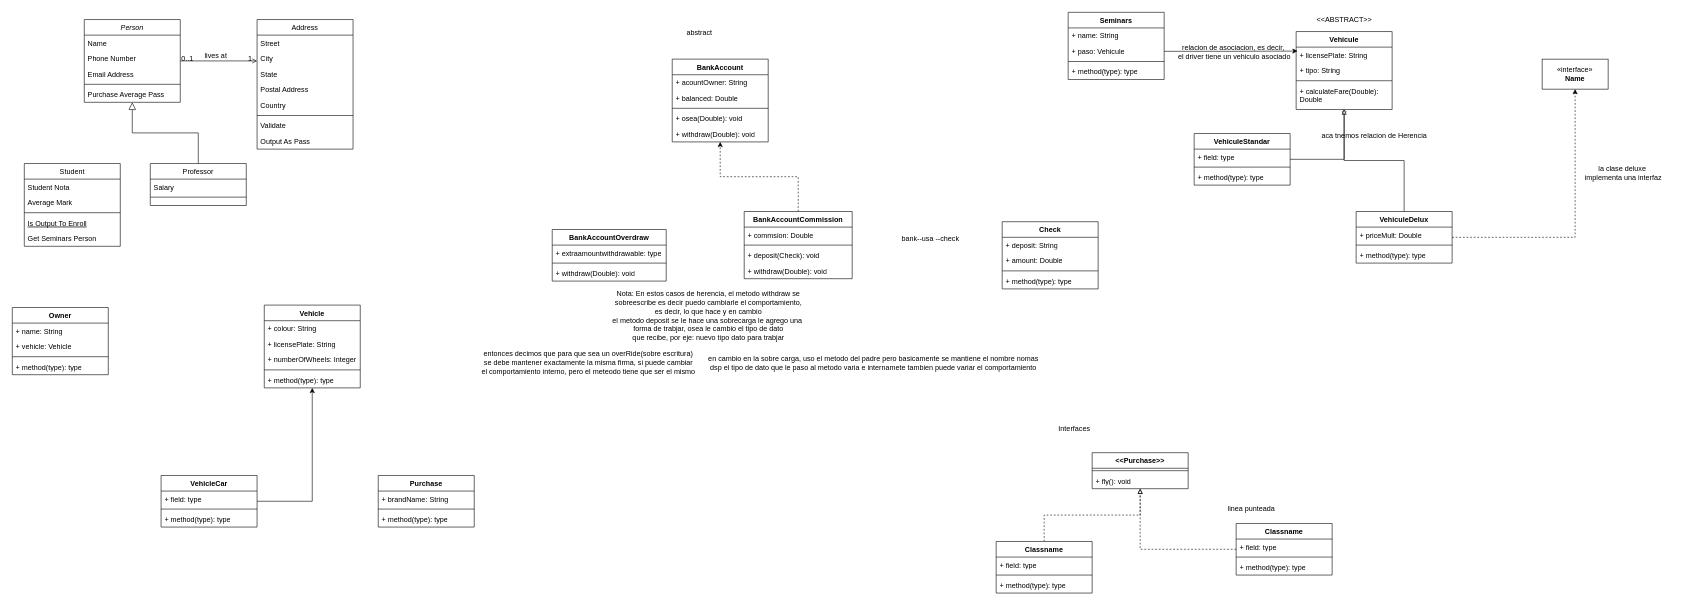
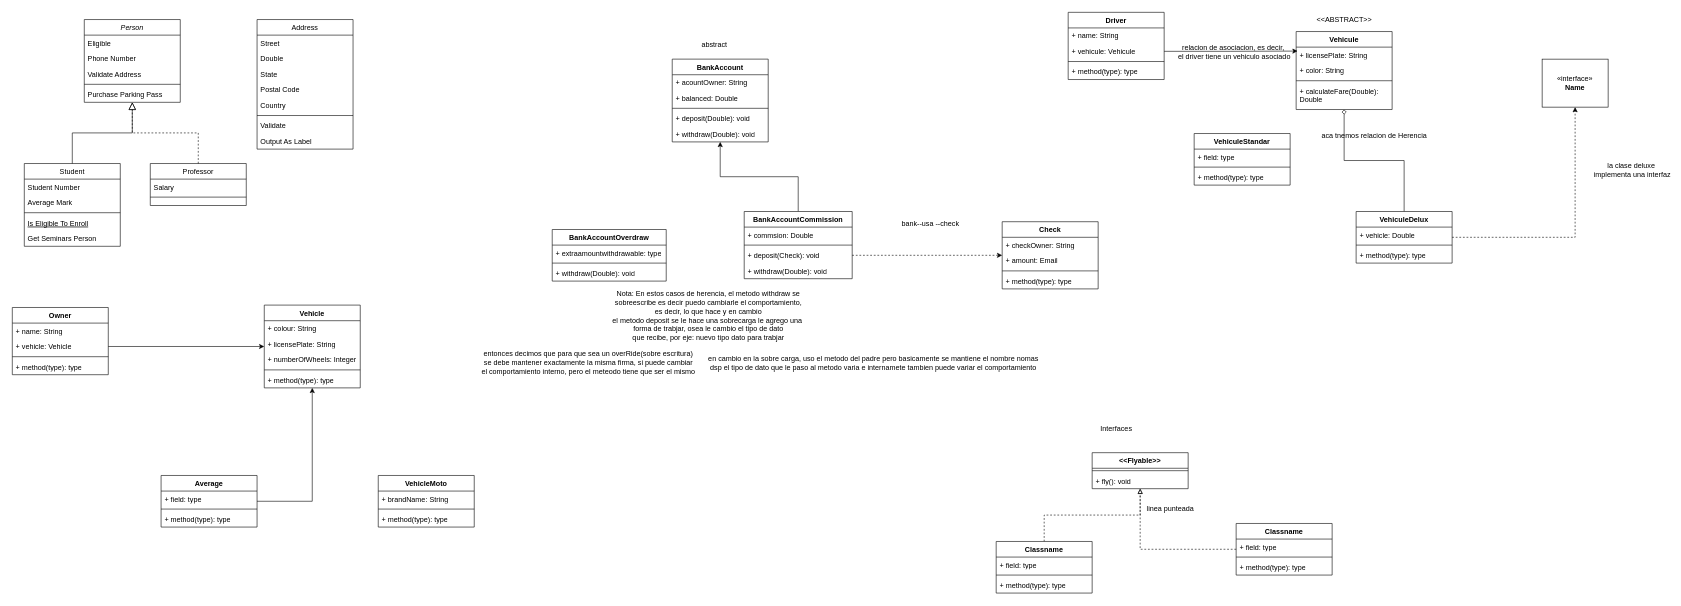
- <mxCell id="95" value="Seminars" style="swimlane;fontStyle=1;align=center;verticalAlign=top;childLayout=stackLayout;horizontal=1;startSize=26;horizontalStack=0;resizeParent=1;resizeParentMax=0;resizeLast=0;collapsible=1;marginBottom=0;whiteSpace=wrap;html=1;" vertex="1" parent="1"><mxGeometry x="1780" y="20" width="160" height="112" as="geometry" /></mxCell>
+ <mxCell id="95" value="Driver" style="swimlane;fontStyle=1;align=center;verticalAlign=top;childLayout=stackLayout;horizontal=1;startSize=26;horizontalStack=0;resizeParent=1;resizeParentMax=0;resizeLast=0;collapsible=1;marginBottom=0;whiteSpace=wrap;html=1;" vertex="1" parent="1"><mxGeometry x="1780" y="20" width="160" height="112" as="geometry" /></mxCell>
- <mxCell id="76" value="abstract" style="text;html=1;align=center;verticalAlign=middle;resizable=0;points=[];autosize=1;strokeColor=none;fillColor=none;" vertex="1" parent="1"><mxGeometry x="1130" y="40" width="70" height="30" as="geometry" /></mxCell>
+ <mxCell id="76" value="abstract" style="text;html=1;align=center;verticalAlign=middle;resizable=0;points=[];autosize=1;strokeColor=none;fillColor=none;" vertex="1" parent="1"><mxGeometry x="1155" y="60" width="70" height="30" as="geometry" /></mxCell>
- <mxCell id="3" value="Name" style="text;align=left;verticalAlign=top;spacingLeft=4;spacingRight=4;overflow=hidden;rotatable=0;points=[[0,0.5],[1,0.5]];portConstraint=eastwest;" parent="2" vertex="1"><mxGeometry y="26" width="160" height="26" as="geometry" /></mxCell>
+ <mxCell id="3" value="Eligible" style="text;align=left;verticalAlign=top;spacingLeft=4;spacingRight=4;overflow=hidden;rotatable=0;points=[[0,0.5],[1,0.5]];portConstraint=eastwest;" parent="2" vertex="1"><mxGeometry y="26" width="160" height="26" as="geometry" /></mxCell>
- <mxCell id="97" value="+ paso: Vehicule" style="text;strokeColor=none;fillColor=none;align=left;verticalAlign=top;spacingLeft=4;spacingRight=4;overflow=hidden;rotatable=0;points=[[0,0.5],[1,0.5]];portConstraint=eastwest;whiteSpace=wrap;html=1;" vertex="1" parent="95"><mxGeometry y="52" width="160" height="26" as="geometry" /></mxCell>
+ <mxCell id="97" value="+ vehicule: Vehicule" style="text;strokeColor=none;fillColor=none;align=left;verticalAlign=top;spacingLeft=4;spacingRight=4;overflow=hidden;rotatable=0;points=[[0,0.5],[1,0.5]];portConstraint=eastwest;whiteSpace=wrap;html=1;" vertex="1" parent="95"><mxGeometry y="52" width="160" height="26" as="geometry" /></mxCell>
- <mxCell id="21" value="City" style="text;align=left;verticalAlign=top;spacingLeft=4;spacingRight=4;overflow=hidden;rotatable=0;points=[[0,0.5],[1,0.5]];portConstraint=eastwest;rounded=0;shadow=0;html=0;" parent="19" vertex="1"><mxGeometry y="52" width="160" height="26" as="geometry" /></mxCell>
+ <mxCell id="21" value="Double" style="text;align=left;verticalAlign=top;spacingLeft=4;spacingRight=4;overflow=hidden;rotatable=0;points=[[0,0.5],[1,0.5]];portConstraint=eastwest;rounded=0;shadow=0;html=0;" parent="19" vertex="1"><mxGeometry y="52" width="160" height="26" as="geometry" /></mxCell>
- <mxCell id="28" value="" style="endArrow=open;shadow=0;strokeWidth=1;rounded=0;curved=0;endFill=1;edgeStyle=elbowEdgeStyle;elbow=vertical;" parent="1" source="2" target="19" edge="1"><mxGeometry x="0.5" y="41" relative="1" as="geometry"><mxPoint x="300" y="104" as="sourcePoint" /><mxPoint x="460" y="104" as="targetPoint" /><mxPoint x="-40" y="32" as="offset" /></mxGeometry></mxCell>
- <mxCell id="29" value="0..1" style="resizable=0;align=left;verticalAlign=bottom;labelBackgroundColor=none;fontSize=12;" parent="28" connectable="0" vertex="1"><mxGeometry x="-1" relative="1" as="geometry"><mxPoint y="4" as="offset" /></mxGeometry></mxCell>
- <mxCell id="30" value="1" style="resizable=0;align=right;verticalAlign=bottom;labelBackgroundColor=none;fontSize=12;" parent="28" connectable="0" vertex="1"><mxGeometry x="1" relative="1" as="geometry"><mxPoint x="-7" y="4" as="offset" /></mxGeometry></mxCell>
- <mxCell id="31" value="lives at" style="text;html=1;resizable=0;points=[];;align=center;verticalAlign=middle;labelBackgroundColor=none;rounded=0;shadow=0;strokeWidth=1;fontSize=12;" parent="28" vertex="1" connectable="0"><mxGeometry x="0.5" y="49" relative="1" as="geometry"><mxPoint x="-38" y="40" as="offset" /></mxGeometry></mxCell>
- <mxCell id="102" value="+ tipo: String" style="text;strokeColor=none;fillColor=none;align=left;verticalAlign=top;spacingLeft=4;spacingRight=4;overflow=hidden;rotatable=0;points=[[0,0.5],[1,0.5]];portConstraint=eastwest;whiteSpace=wrap;html=1;" vertex="1" parent="100"><mxGeometry y="52" width="160" height="26" as="geometry" /></mxCell>
+ <mxCell id="102" value="+ color: String" style="text;strokeColor=none;fillColor=none;align=left;verticalAlign=top;spacingLeft=4;spacingRight=4;overflow=hidden;rotatable=0;points=[[0,0.5],[1,0.5]];portConstraint=eastwest;whiteSpace=wrap;html=1;" vertex="1" parent="100"><mxGeometry y="52" width="160" height="26" as="geometry" /></mxCell>
- <mxCell id="5" value="Email Address" style="text;align=left;verticalAlign=top;spacingLeft=4;spacingRight=4;overflow=hidden;rotatable=0;points=[[0,0.5],[1,0.5]];portConstraint=eastwest;rounded=0;shadow=0;html=0;" parent="2" vertex="1"><mxGeometry y="78" width="160" height="26" as="geometry" /></mxCell>
+ <mxCell id="5" value="Validate Address" style="text;align=left;verticalAlign=top;spacingLeft=4;spacingRight=4;overflow=hidden;rotatable=0;points=[[0,0.5],[1,0.5]];portConstraint=eastwest;rounded=0;shadow=0;html=0;" parent="2" vertex="1"><mxGeometry y="78" width="160" height="26" as="geometry" /></mxCell>
- <mxCell id="119" value="&amp;laquo;interface&amp;raquo;&lt;br&gt;&lt;b&gt;Name&lt;/b&gt;" style="html=1;whiteSpace=wrap;" vertex="1" parent="1"><mxGeometry x="2570" y="98" width="110" height="50" as="geometry" /></mxCell>
+ <mxCell id="119" value="&amp;laquo;interface&amp;raquo;&lt;br&gt;&lt;b&gt;Name&lt;/b&gt;" style="html=1;whiteSpace=wrap;" vertex="1" parent="1"><mxGeometry x="2570" y="98" width="110" height="80" as="geometry" /></mxCell>
- <mxCell id="23" value="Postal Address" style="text;align=left;verticalAlign=top;spacingLeft=4;spacingRight=4;overflow=hidden;rotatable=0;points=[[0,0.5],[1,0.5]];portConstraint=eastwest;rounded=0;shadow=0;html=0;" parent="19" vertex="1"><mxGeometry y="104" width="160" height="26" as="geometry" /></mxCell>
+ <mxCell id="23" value="Postal Code" style="text;align=left;verticalAlign=top;spacingLeft=4;spacingRight=4;overflow=hidden;rotatable=0;points=[[0,0.5],[1,0.5]];portConstraint=eastwest;rounded=0;shadow=0;html=0;" parent="19" vertex="1"><mxGeometry y="104" width="160" height="26" as="geometry" /></mxCell>
- <mxCell id="7" value="Purchase Average Pass" style="text;align=left;verticalAlign=top;spacingLeft=4;spacingRight=4;overflow=hidden;rotatable=0;points=[[0,0.5],[1,0.5]];portConstraint=eastwest;" parent="2" vertex="1"><mxGeometry y="112" width="160" height="26" as="geometry" /></mxCell>
+ <mxCell id="7" value="Purchase Parking Pass" style="text;align=left;verticalAlign=top;spacingLeft=4;spacingRight=4;overflow=hidden;rotatable=0;points=[[0,0.5],[1,0.5]];portConstraint=eastwest;" parent="2" vertex="1"><mxGeometry y="112" width="160" height="26" as="geometry" /></mxCell>
- <mxCell id="57" value="+ osea(Double): void" style="text;strokeColor=none;fillColor=none;align=left;verticalAlign=top;spacingLeft=4;spacingRight=4;overflow=hidden;rotatable=0;points=[[0,0.5],[1,0.5]];portConstraint=eastwest;whiteSpace=wrap;html=1;" vertex="1" parent="53"><mxGeometry y="86" width="160" height="26" as="geometry" /></mxCell>
+ <mxCell id="57" value="+ deposit(Double): void" style="text;strokeColor=none;fillColor=none;align=left;verticalAlign=top;spacingLeft=4;spacingRight=4;overflow=hidden;rotatable=0;points=[[0,0.5],[1,0.5]];portConstraint=eastwest;whiteSpace=wrap;html=1;" vertex="1" parent="53"><mxGeometry y="86" width="160" height="26" as="geometry" /></mxCell>
+ <mxCell id="14" value="" style="endArrow=block;endSize=10;endFill=0;shadow=0;strokeWidth=1;rounded=0;curved=0;edgeStyle=elbowEdgeStyle;elbow=vertical;" parent="1" source="8" target="2" edge="1"><mxGeometry width="160" relative="1" as="geometry"><mxPoint x="120" y="115" as="sourcePoint" /><mxPoint x="120" y="115" as="targetPoint" /></mxGeometry></mxCell>
- <mxCell id="18" value="" style="endArrow=block;endSize=10;endFill=0;shadow=0;strokeWidth=1;rounded=0;curved=0;edgeStyle=elbowEdgeStyle;elbow=vertical;" parent="1" source="15" target="2" edge="1"><mxGeometry width="160" relative="1" as="geometry"><mxPoint x="130" y="285" as="sourcePoint" /><mxPoint x="230" y="183" as="targetPoint" /></mxGeometry></mxCell>
+ <mxCell id="18" value="" style="endArrow=block;endSize=10;endFill=0;shadow=0;strokeWidth=1;rounded=0;curved=0;edgeStyle=elbowEdgeStyle;elbow=vertical;dashed=1;" parent="1" source="15" target="2" edge="1"><mxGeometry width="160" relative="1" as="geometry"><mxPoint x="130" y="285" as="sourcePoint" /><mxPoint x="230" y="183" as="targetPoint" /></mxGeometry></mxCell>
- <mxCell id="27" value="Output As Pass" style="text;align=left;verticalAlign=top;spacingLeft=4;spacingRight=4;overflow=hidden;rotatable=0;points=[[0,0.5],[1,0.5]];portConstraint=eastwest;" parent="19" vertex="1"><mxGeometry y="190" width="160" height="26" as="geometry" /></mxCell>
+ <mxCell id="27" value="Output As Label" style="text;align=left;verticalAlign=top;spacingLeft=4;spacingRight=4;overflow=hidden;rotatable=0;points=[[0,0.5],[1,0.5]];portConstraint=eastwest;" parent="19" vertex="1"><mxGeometry y="190" width="160" height="26" as="geometry" /></mxCell>
- <mxCell id="108" style="edgeStyle=orthogonalEdgeStyle;rounded=0;orthogonalLoop=1;jettySize=auto;html=1;endArrow=block;endFill=0;" edge="1" parent="1" source="109" target="100"><mxGeometry relative="1" as="geometry" /></mxCell>
- <mxCell id="121" value="la clase deluxe&amp;nbsp;&lt;div&gt;implementa una interfaz&lt;/div&gt;" style="text;html=1;align=center;verticalAlign=middle;resizable=0;points=[];autosize=1;strokeColor=none;fillColor=none;" vertex="1" parent="1"><mxGeometry x="2630" y="268" width="150" height="40" as="geometry" /></mxCell>
+ <mxCell id="121" value="la clase deluxe&amp;nbsp;&lt;div&gt;implementa una interfaz&lt;/div&gt;" style="text;html=1;align=center;verticalAlign=middle;resizable=0;points=[];autosize=1;strokeColor=none;fillColor=none;" vertex="1" parent="1"><mxGeometry x="2645" y="263" width="150" height="40" as="geometry" /></mxCell>
- <mxCell id="63" style="edgeStyle=orthogonalEdgeStyle;rounded=0;orthogonalLoop=1;jettySize=auto;html=1;dashed=1;" edge="1" parent="1" source="64" target="53"><mxGeometry relative="1" as="geometry" /></mxCell>
+ <mxCell id="63" style="edgeStyle=orthogonalEdgeStyle;rounded=0;orthogonalLoop=1;jettySize=auto;html=1;" edge="1" parent="1" source="64" target="53"><mxGeometry relative="1" as="geometry" /></mxCell>
- <mxCell id="9" value="Student Nota" style="text;align=left;verticalAlign=top;spacingLeft=4;spacingRight=4;overflow=hidden;rotatable=0;points=[[0,0.5],[1,0.5]];portConstraint=eastwest;" parent="8" vertex="1"><mxGeometry y="26" width="160" height="26" as="geometry" /></mxCell>
+ <mxCell id="9" value="Student Number" style="text;align=left;verticalAlign=top;spacingLeft=4;spacingRight=4;overflow=hidden;rotatable=0;points=[[0,0.5],[1,0.5]];portConstraint=eastwest;" parent="8" vertex="1"><mxGeometry y="26" width="160" height="26" as="geometry" /></mxCell>
- <mxCell id="12" value="Is Output To Enroll" style="text;align=left;verticalAlign=top;spacingLeft=4;spacingRight=4;overflow=hidden;rotatable=0;points=[[0,0.5],[1,0.5]];portConstraint=eastwest;fontStyle=4" parent="8" vertex="1"><mxGeometry y="86" width="160" height="26" as="geometry" /></mxCell>
+ <mxCell id="12" value="Is Eligible To Enroll" style="text;align=left;verticalAlign=top;spacingLeft=4;spacingRight=4;overflow=hidden;rotatable=0;points=[[0,0.5],[1,0.5]];portConstraint=eastwest;fontStyle=4" parent="8" vertex="1"><mxGeometry y="86" width="160" height="26" as="geometry" /></mxCell>
- <mxCell id="116" value="+ priceMult: Double" style="text;strokeColor=none;fillColor=none;align=left;verticalAlign=top;spacingLeft=4;spacingRight=4;overflow=hidden;rotatable=0;points=[[0,0.5],[1,0.5]];portConstraint=eastwest;whiteSpace=wrap;html=1;" vertex="1" parent="115"><mxGeometry y="26" width="160" height="26" as="geometry" /></mxCell>
+ <mxCell id="116" value="+ vehicle: Double" style="text;strokeColor=none;fillColor=none;align=left;verticalAlign=top;spacingLeft=4;spacingRight=4;overflow=hidden;rotatable=0;points=[[0,0.5],[1,0.5]];portConstraint=eastwest;whiteSpace=wrap;html=1;" vertex="1" parent="115"><mxGeometry y="26" width="160" height="26" as="geometry" /></mxCell>
- <mxCell id="75" value="bank--usa --check" style="text;html=1;align=center;verticalAlign=middle;resizable=0;points=[];autosize=1;strokeColor=none;fillColor=none;" vertex="1" parent="1"><mxGeometry x="1490" y="382" width="120" height="30" as="geometry" /></mxCell>
+ <mxCell id="75" value="bank--usa --check" style="text;html=1;align=center;verticalAlign=middle;resizable=0;points=[];autosize=1;strokeColor=none;fillColor=none;" vertex="1" parent="1"><mxGeometry x="1490" y="357" width="120" height="30" as="geometry" /></mxCell>
- <mxCell id="70" value="+ deposit: String" style="text;strokeColor=none;fillColor=none;align=left;verticalAlign=top;spacingLeft=4;spacingRight=4;overflow=hidden;rotatable=0;points=[[0,0.5],[1,0.5]];portConstraint=eastwest;whiteSpace=wrap;html=1;" vertex="1" parent="69"><mxGeometry y="26" width="160" height="26" as="geometry" /></mxCell>
+ <mxCell id="70" value="+ checkOwner: String" style="text;strokeColor=none;fillColor=none;align=left;verticalAlign=top;spacingLeft=4;spacingRight=4;overflow=hidden;rotatable=0;points=[[0,0.5],[1,0.5]];portConstraint=eastwest;whiteSpace=wrap;html=1;" vertex="1" parent="69"><mxGeometry y="26" width="160" height="26" as="geometry" /></mxCell>
+ <mxCell id="74" style="edgeStyle=orthogonalEdgeStyle;rounded=0;orthogonalLoop=1;jettySize=auto;html=1;exitX=1;exitY=0.5;exitDx=0;exitDy=0;dashed=1;" edge="1" parent="1" source="67" target="69"><mxGeometry relative="1" as="geometry" /></mxCell>
- <mxCell id="71" value="+ amount: Double" style="text;strokeColor=none;fillColor=none;align=left;verticalAlign=top;spacingLeft=4;spacingRight=4;overflow=hidden;rotatable=0;points=[[0,0.5],[1,0.5]];portConstraint=eastwest;whiteSpace=wrap;html=1;" vertex="1" parent="69"><mxGeometry y="52" width="160" height="26" as="geometry" /></mxCell>
+ <mxCell id="71" value="+ amount: Email" style="text;strokeColor=none;fillColor=none;align=left;verticalAlign=top;spacingLeft=4;spacingRight=4;overflow=hidden;rotatable=0;points=[[0,0.5],[1,0.5]];portConstraint=eastwest;whiteSpace=wrap;html=1;" vertex="1" parent="69"><mxGeometry y="52" width="160" height="26" as="geometry" /></mxCell>
+ <mxCell id="43" style="edgeStyle=orthogonalEdgeStyle;rounded=0;orthogonalLoop=1;jettySize=auto;html=1;" edge="1" parent="1" source="34" target="37"><mxGeometry relative="1" as="geometry" /></mxCell>
- <mxCell id="80" value="Interfaces" style="text;html=1;align=center;verticalAlign=middle;resizable=0;points=[];autosize=1;strokeColor=none;fillColor=none;" vertex="1" parent="1"><mxGeometry x="1750" y="700" width="80" height="30" as="geometry" /></mxCell>
+ <mxCell id="80" value="Interfaces" style="text;html=1;align=center;verticalAlign=middle;resizable=0;points=[];autosize=1;strokeColor=none;fillColor=none;" vertex="1" parent="1"><mxGeometry x="1820" y="700" width="80" height="30" as="geometry" /></mxCell>
- <mxCell id="81" value="&amp;lt;&amp;lt;Purchase&amp;gt;&amp;gt;" style="swimlane;fontStyle=1;align=center;verticalAlign=top;childLayout=stackLayout;horizontal=1;startSize=26;horizontalStack=0;resizeParent=1;resizeParentMax=0;resizeLast=0;collapsible=1;marginBottom=0;whiteSpace=wrap;html=1;" vertex="1" parent="1"><mxGeometry x="1820" y="754" width="160" height="60" as="geometry" /></mxCell>
+ <mxCell id="81" value="&amp;lt;&amp;lt;Flyable&amp;gt;&amp;gt;" style="swimlane;fontStyle=1;align=center;verticalAlign=top;childLayout=stackLayout;horizontal=1;startSize=26;horizontalStack=0;resizeParent=1;resizeParentMax=0;resizeLast=0;collapsible=1;marginBottom=0;whiteSpace=wrap;html=1;" vertex="1" parent="1"><mxGeometry x="1820" y="754" width="160" height="60" as="geometry" /></mxCell>
- <mxCell id="45" value="VehicleCar" style="swimlane;fontStyle=1;align=center;verticalAlign=top;childLayout=stackLayout;horizontal=1;startSize=26;horizontalStack=0;resizeParent=1;resizeParentMax=0;resizeLast=0;collapsible=1;marginBottom=0;whiteSpace=wrap;html=1;" vertex="1" parent="1"><mxGeometry x="268" y="792" width="160" height="86" as="geometry" /></mxCell>
+ <mxCell id="45" value="Average" style="swimlane;fontStyle=1;align=center;verticalAlign=top;childLayout=stackLayout;horizontal=1;startSize=26;horizontalStack=0;resizeParent=1;resizeParentMax=0;resizeLast=0;collapsible=1;marginBottom=0;whiteSpace=wrap;html=1;" vertex="1" parent="1"><mxGeometry x="268" y="792" width="160" height="86" as="geometry" /></mxCell>
- <mxCell id="49" value="Purchase" style="swimlane;fontStyle=1;align=center;verticalAlign=top;childLayout=stackLayout;horizontal=1;startSize=26;horizontalStack=0;resizeParent=1;resizeParentMax=0;resizeLast=0;collapsible=1;marginBottom=0;whiteSpace=wrap;html=1;" vertex="1" parent="1"><mxGeometry x="630" y="792" width="160" height="86" as="geometry" /></mxCell>
+ <mxCell id="49" value="VehicleMoto" style="swimlane;fontStyle=1;align=center;verticalAlign=top;childLayout=stackLayout;horizontal=1;startSize=26;horizontalStack=0;resizeParent=1;resizeParentMax=0;resizeLast=0;collapsible=1;marginBottom=0;whiteSpace=wrap;html=1;" vertex="1" parent="1"><mxGeometry x="630" y="792" width="160" height="86" as="geometry" /></mxCell>
- <mxCell id="94" value="linea punteada" style="text;html=1;align=center;verticalAlign=middle;resizable=0;points=[];autosize=1;strokeColor=none;fillColor=none;" vertex="1" parent="1"><mxGeometry x="2035" y="832" width="100" height="30" as="geometry" /></mxCell>
+ <mxCell id="94" value="linea punteada" style="text;html=1;align=center;verticalAlign=middle;resizable=0;points=[];autosize=1;strokeColor=none;fillColor=none;" vertex="1" parent="1"><mxGeometry x="1900" y="832" width="100" height="30" as="geometry" /></mxCell>
